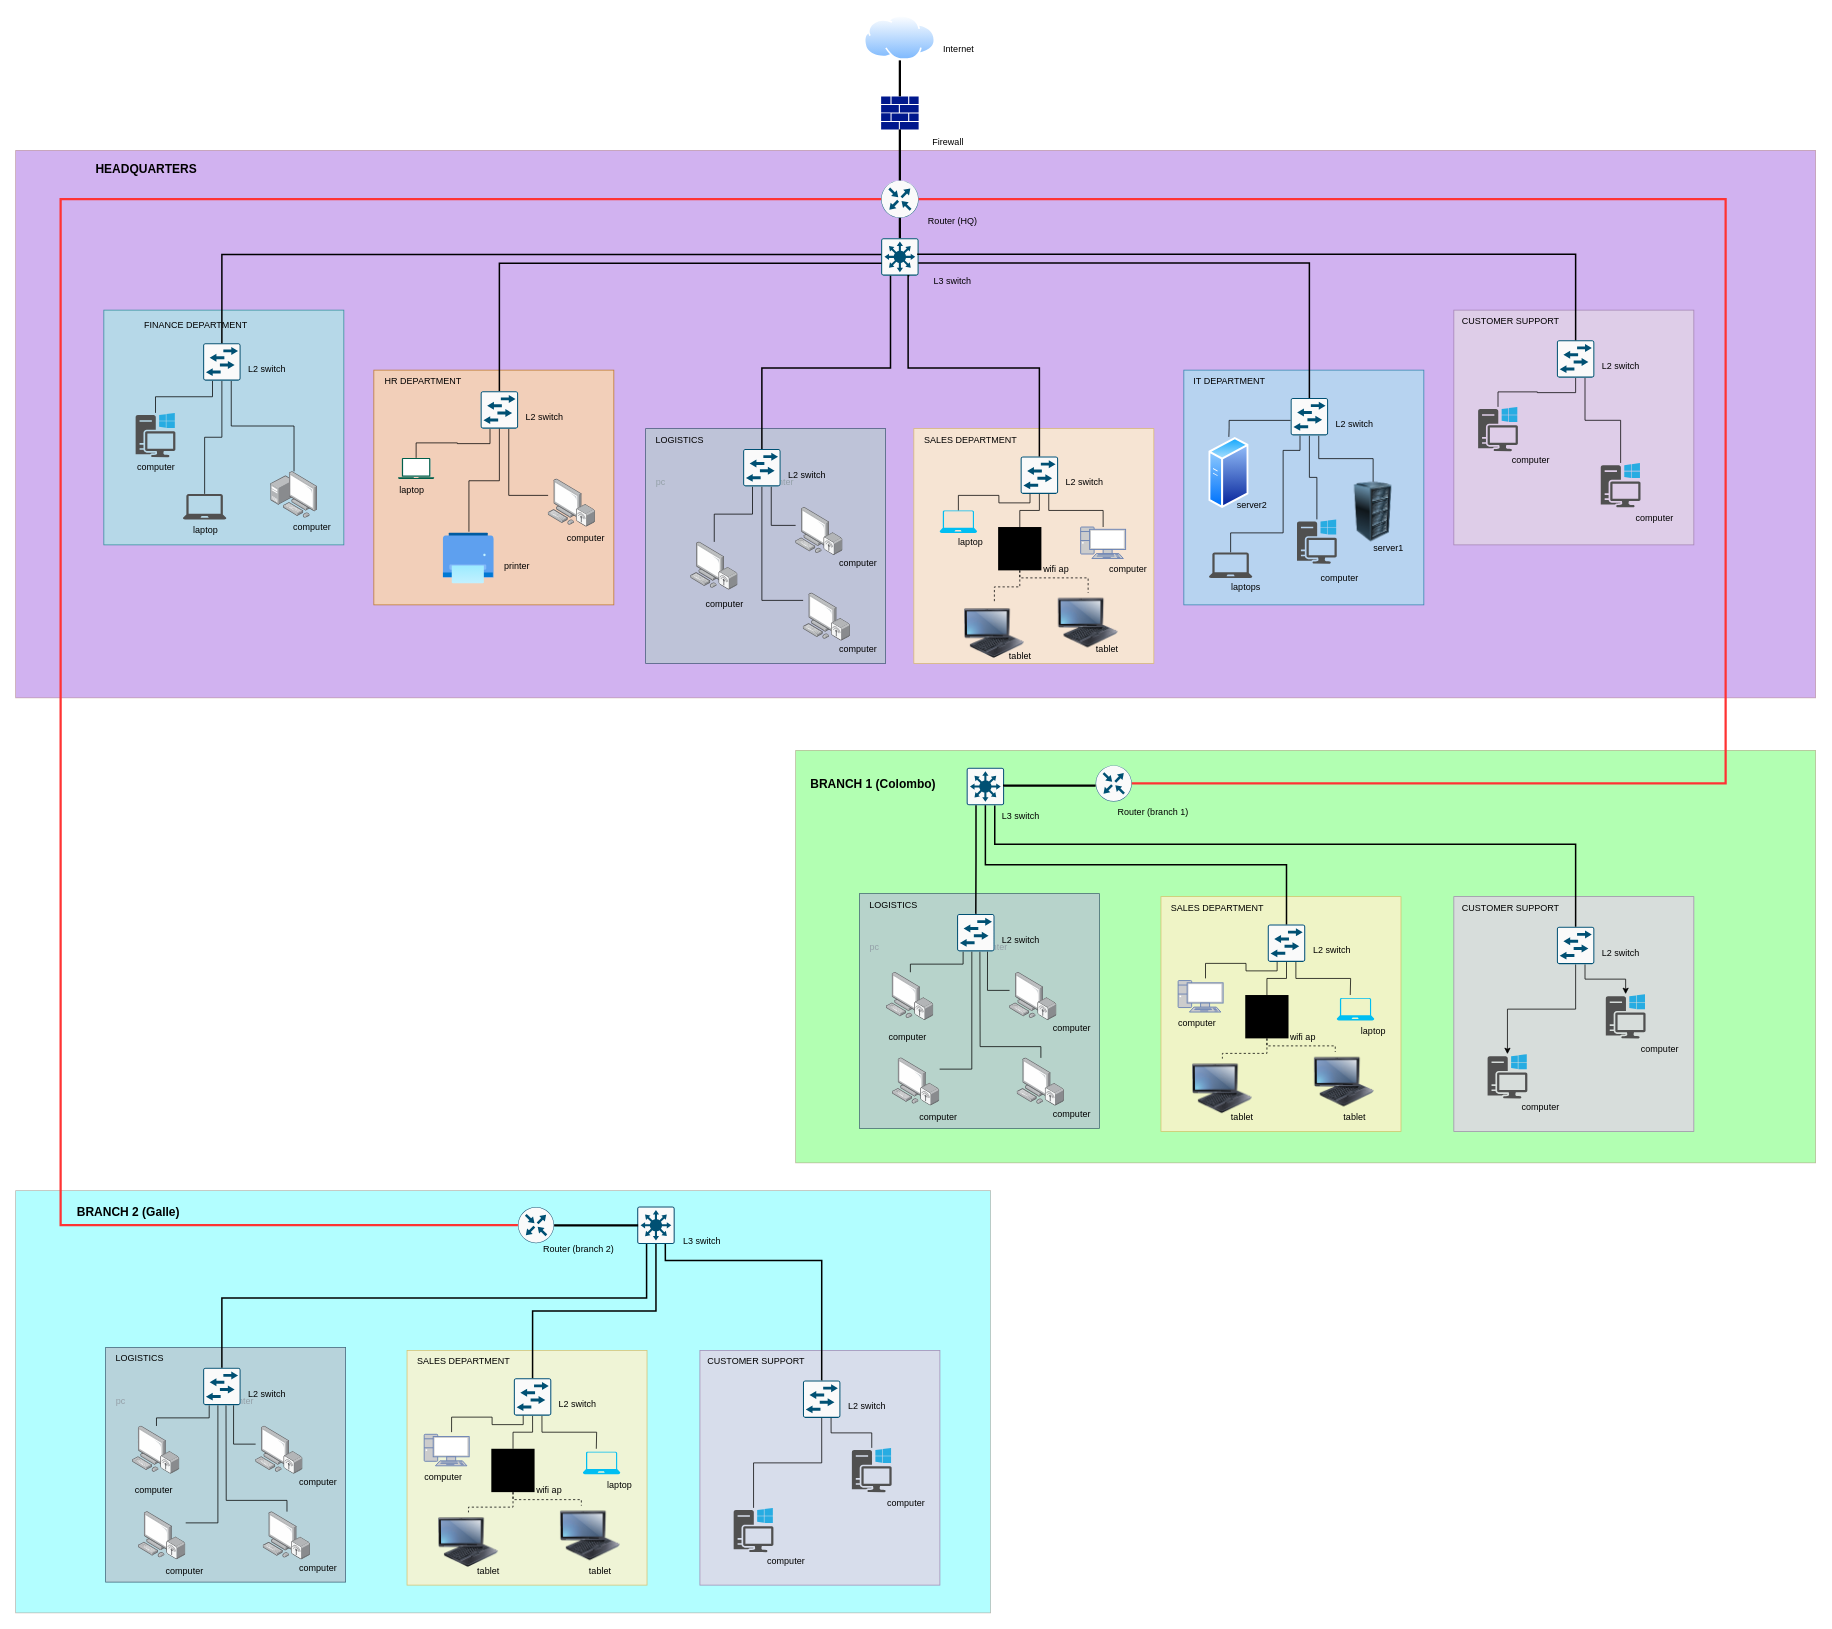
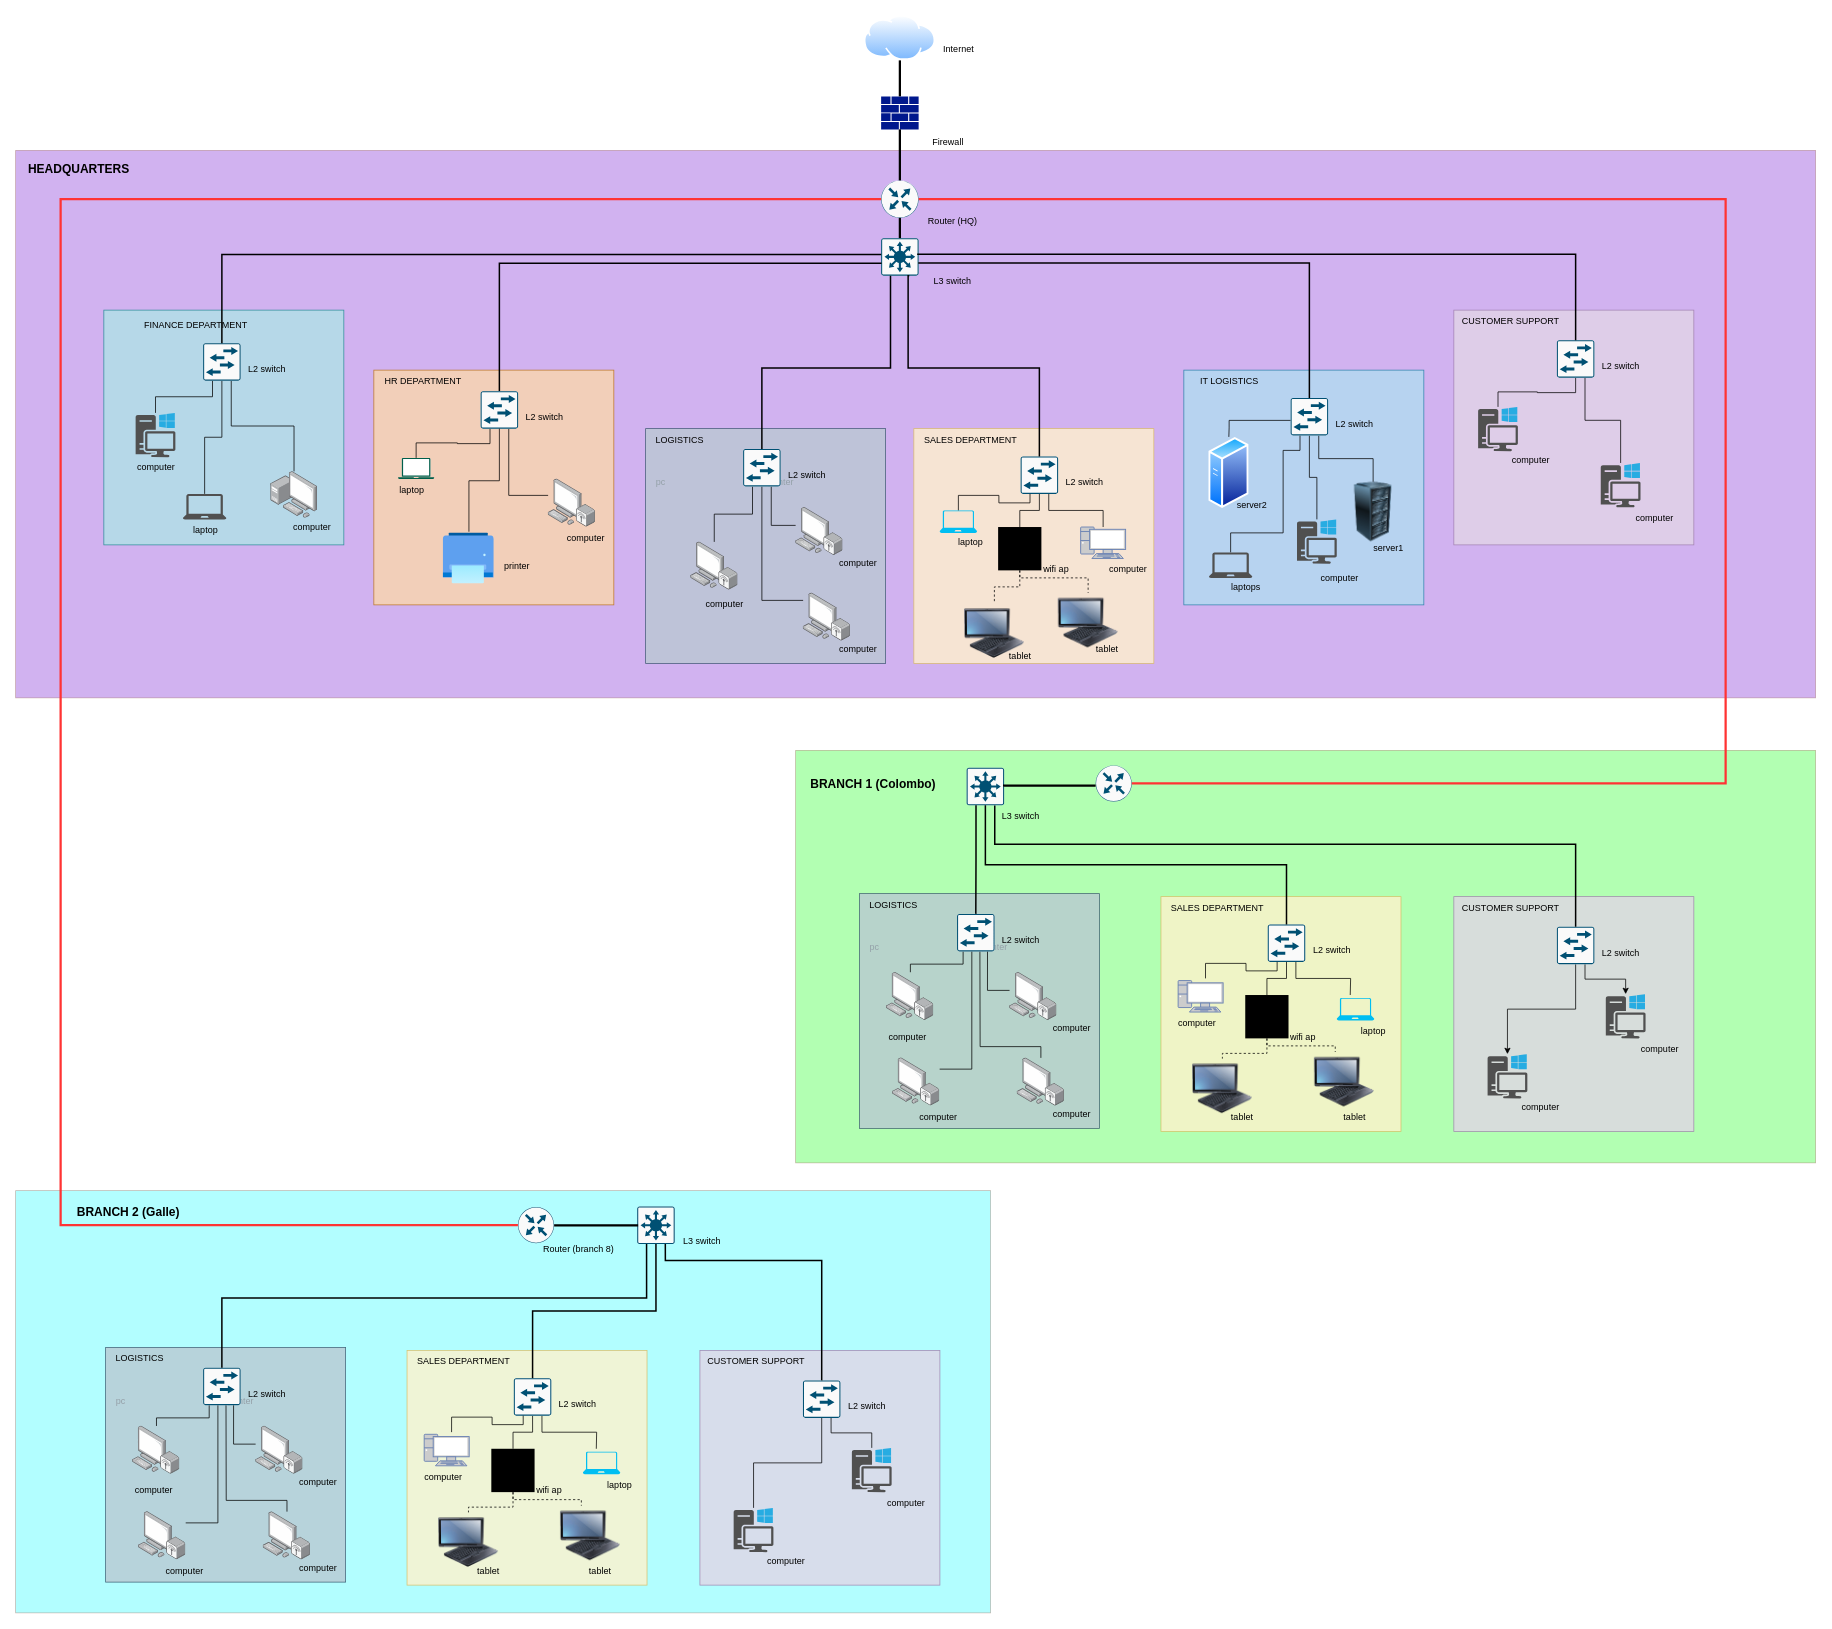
- <mxCell id="222" value="&lt;b&gt;&lt;font style=&quot;font-size: 16px;&quot;&gt;HEADQUARTERS&lt;/font&gt;&lt;/b&gt;" style="text;html=1;align=center;verticalAlign=middle;resizable=0;points=[];autosize=1;strokeColor=none;fillColor=none;" vertex="1" parent="1"><mxGeometry x="113.76" y="210" width="160" height="30" as="geometry" /></mxCell>
+ <mxCell id="222" value="&lt;b&gt;&lt;font style=&quot;font-size: 16px;&quot;&gt;HEADQUARTERS&lt;/font&gt;&lt;/b&gt;" style="text;html=1;align=center;verticalAlign=middle;resizable=0;points=[];autosize=1;strokeColor=none;fillColor=none;" vertex="1" parent="1"><mxGeometry x="23.76" y="210" width="160" height="30" as="geometry" /></mxCell>
- <mxCell id="62" value="IT DEPARTMENT" style="text;html=1;align=center;verticalAlign=middle;resizable=0;points=[];autosize=1;strokeColor=none;fillColor=none;" parent="1" vertex="1"><mxGeometry x="1577.62" y="493" width="120" height="30" as="geometry" /></mxCell>
+ <mxCell id="62" value="IT LOGISTICS" style="text;html=1;align=center;verticalAlign=middle;resizable=0;points=[];autosize=1;strokeColor=none;fillColor=none;" parent="1" vertex="1"><mxGeometry x="1577.62" y="493" width="120" height="30" as="geometry" /></mxCell>
- <mxCell id="163" value="Router (branch 1)&amp;nbsp;" style="text;html=1;align=center;verticalAlign=middle;resizable=0;points=[];autosize=1;strokeColor=none;fillColor=none;" parent="1" vertex="1"><mxGeometry x="1478.24" y="1068.24" width="120" height="30" as="geometry" /></mxCell>
- <mxCell id="218" value="Router (branch 2)&amp;nbsp;" style="text;html=1;align=center;verticalAlign=middle;resizable=0;points=[];autosize=1;strokeColor=none;fillColor=none;" parent="1" vertex="1"><mxGeometry x="711.94" y="1650" width="120" height="30" as="geometry" /></mxCell>
+ <mxCell id="218" value="Router (branch 8)&amp;nbsp;" style="text;html=1;align=center;verticalAlign=middle;resizable=0;points=[];autosize=1;strokeColor=none;fillColor=none;" parent="1" vertex="1"><mxGeometry x="711.94" y="1650" width="120" height="30" as="geometry" /></mxCell>
